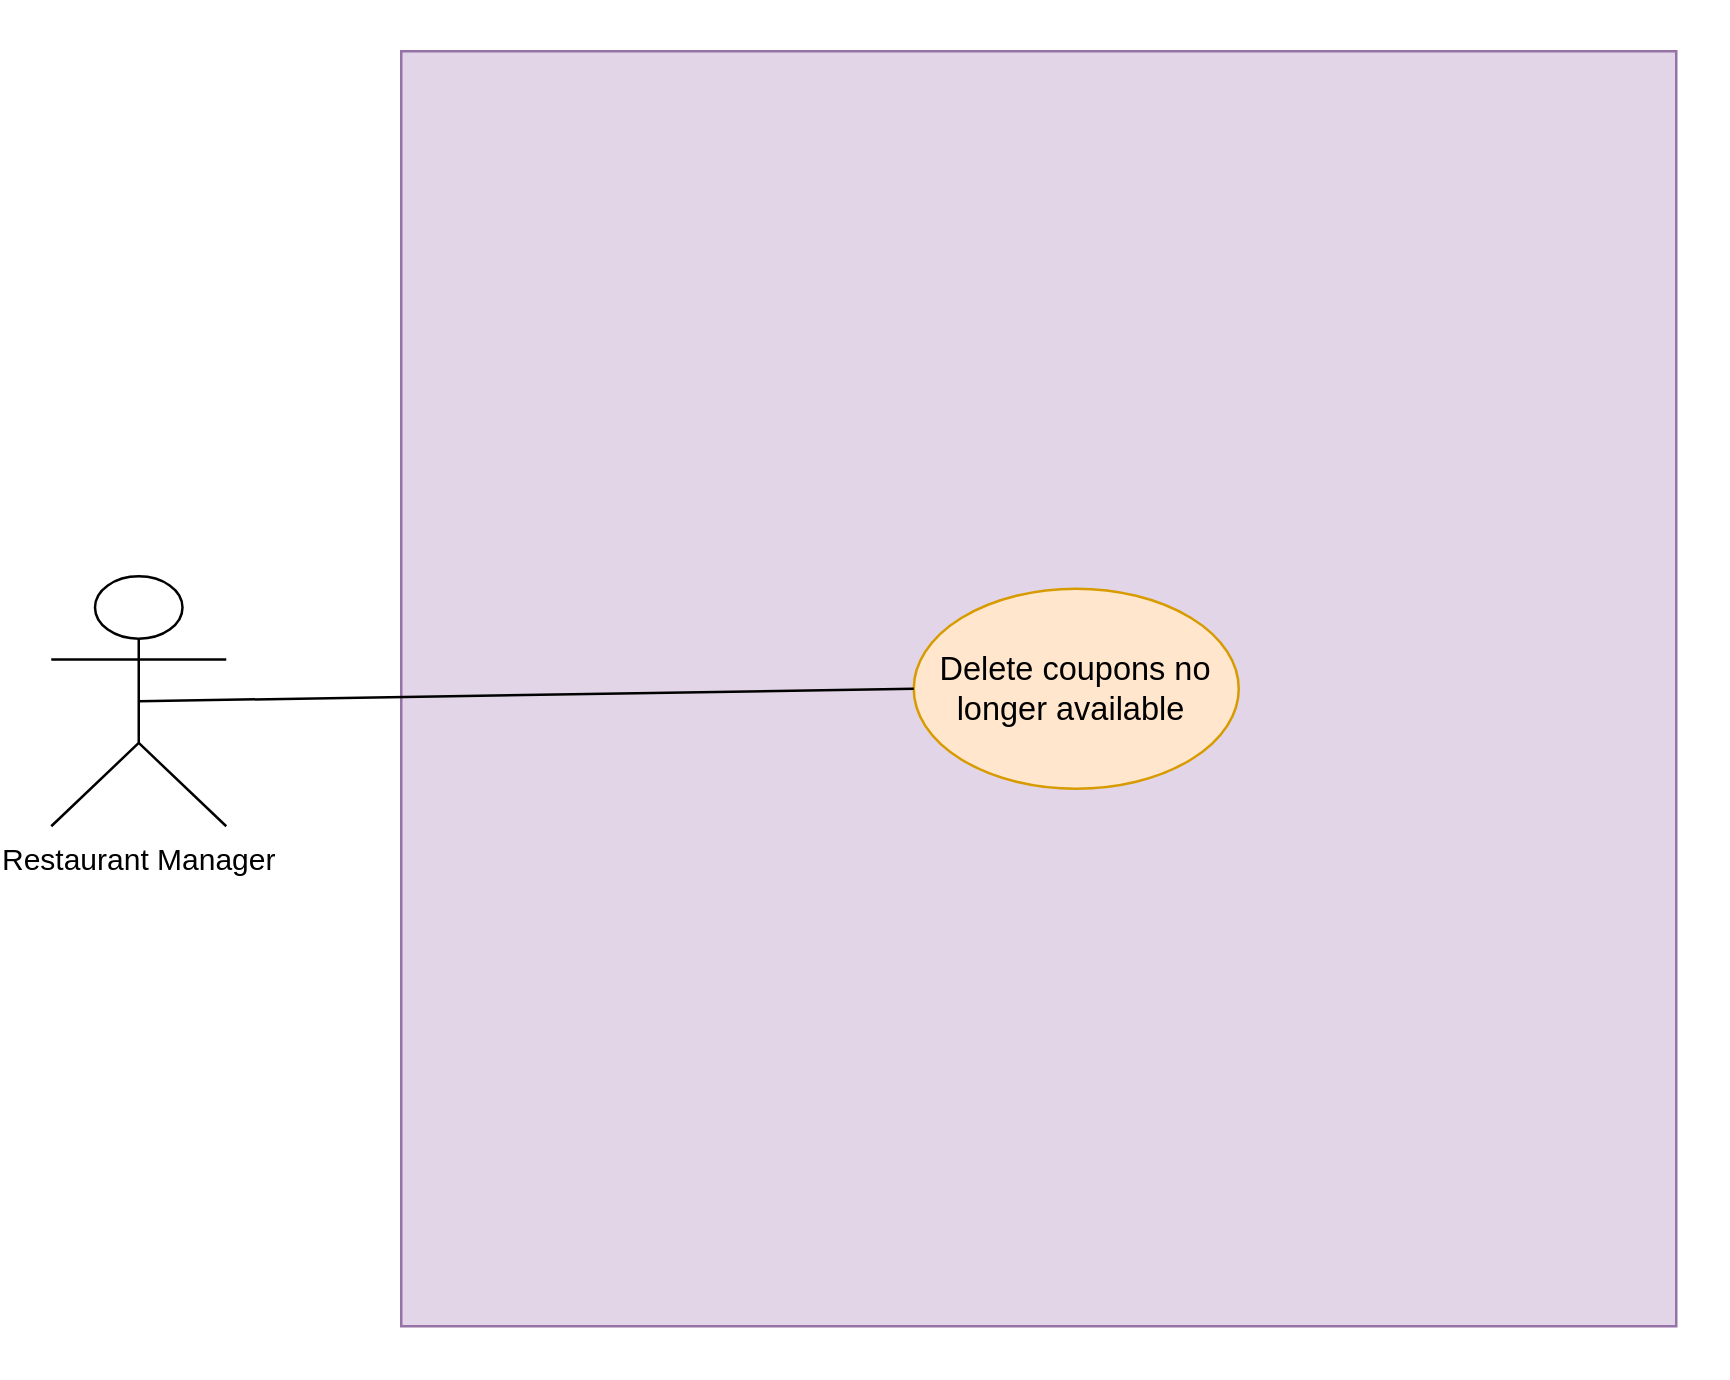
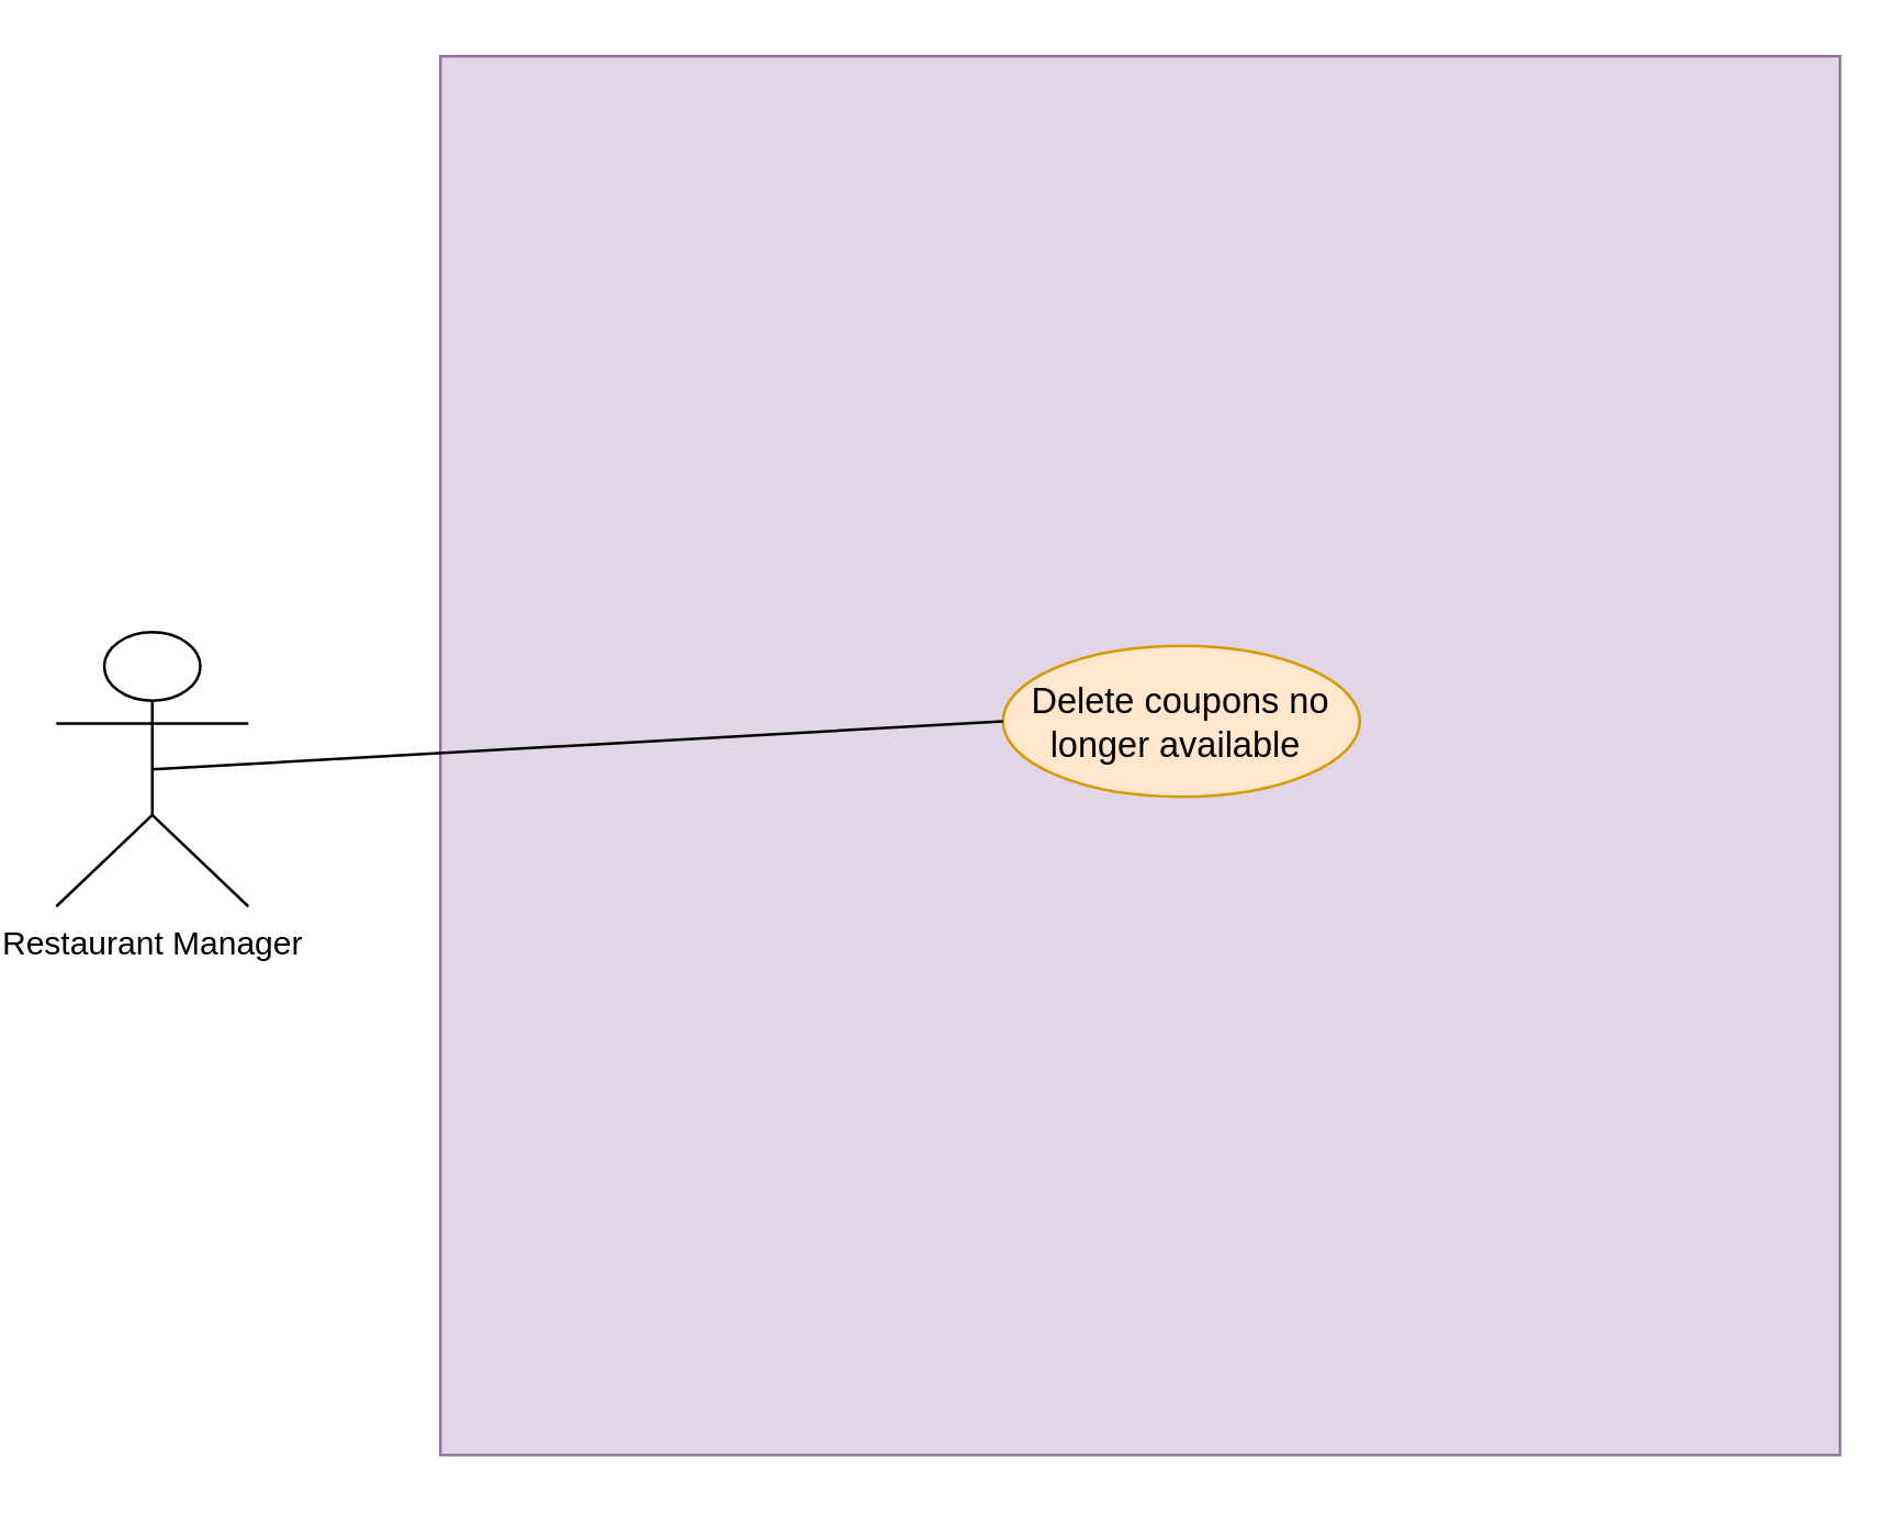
- <mxCell id="4" value="&lt;font style=&quot;font-size: 13px;&quot;&gt;Delete coupons no longer available&amp;nbsp;&lt;/font&gt;" style="ellipse;whiteSpace=wrap;html=1;fillColor=#ffe6cc;strokeColor=#d79b00;" parent="1" vertex="1"><mxGeometry x="365" y="235" width="130" height="80" as="geometry" /></mxCell>
+ <mxCell id="4" value="&lt;font style=&quot;font-size: 13px;&quot;&gt;Delete coupons no longer available&amp;nbsp;&lt;/font&gt;" style="ellipse;whiteSpace=wrap;html=1;fillColor=#ffe6cc;strokeColor=#d79b00;" parent="1" vertex="1"><mxGeometry x="365" y="235" width="130" height="55" as="geometry" /></mxCell>
